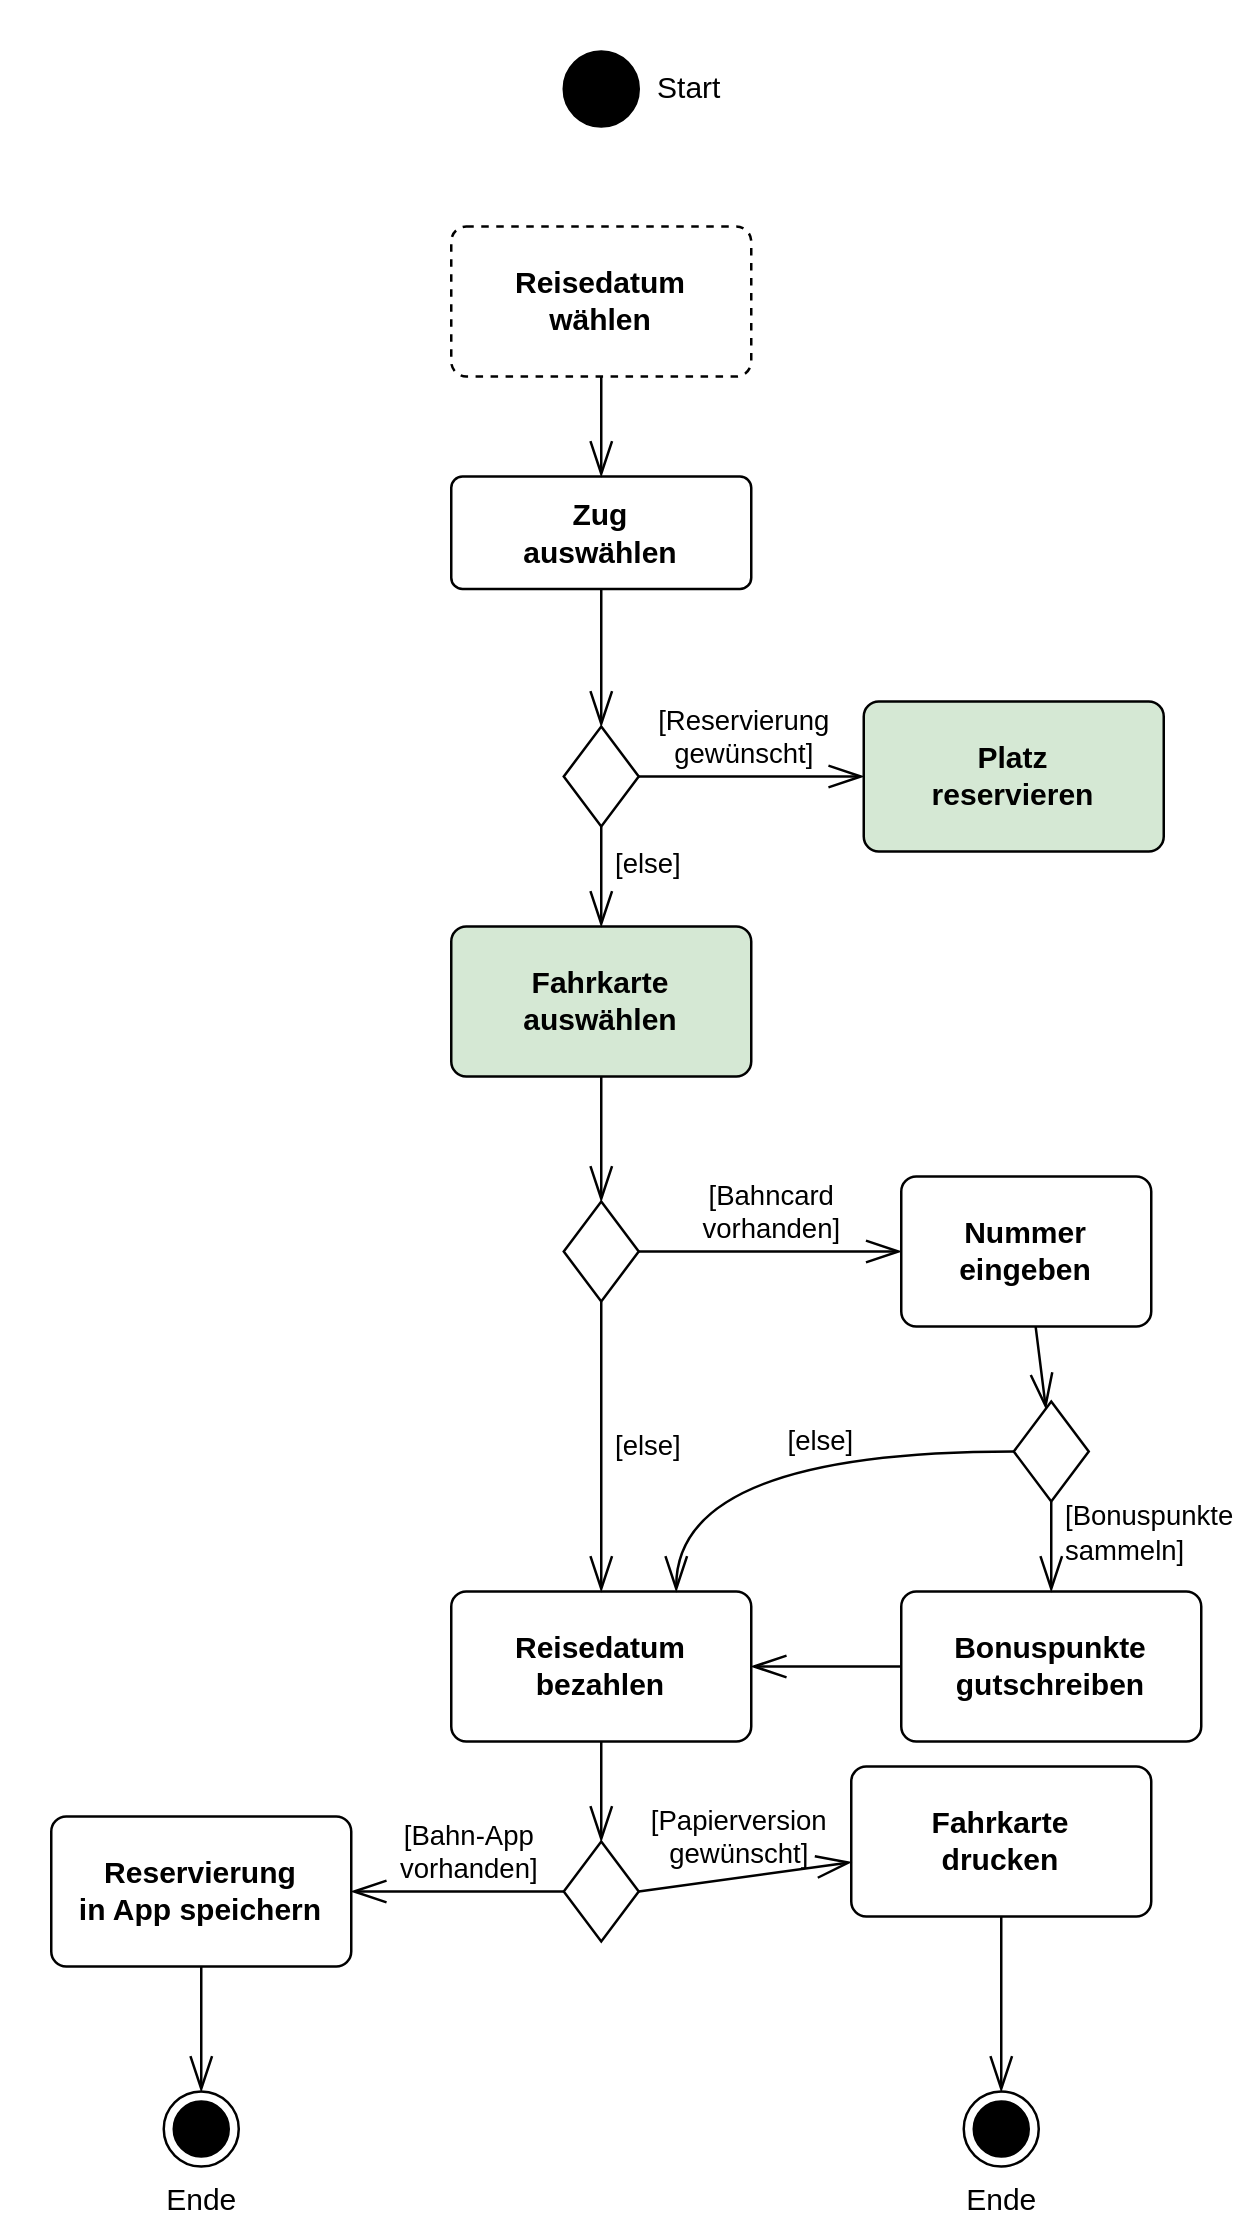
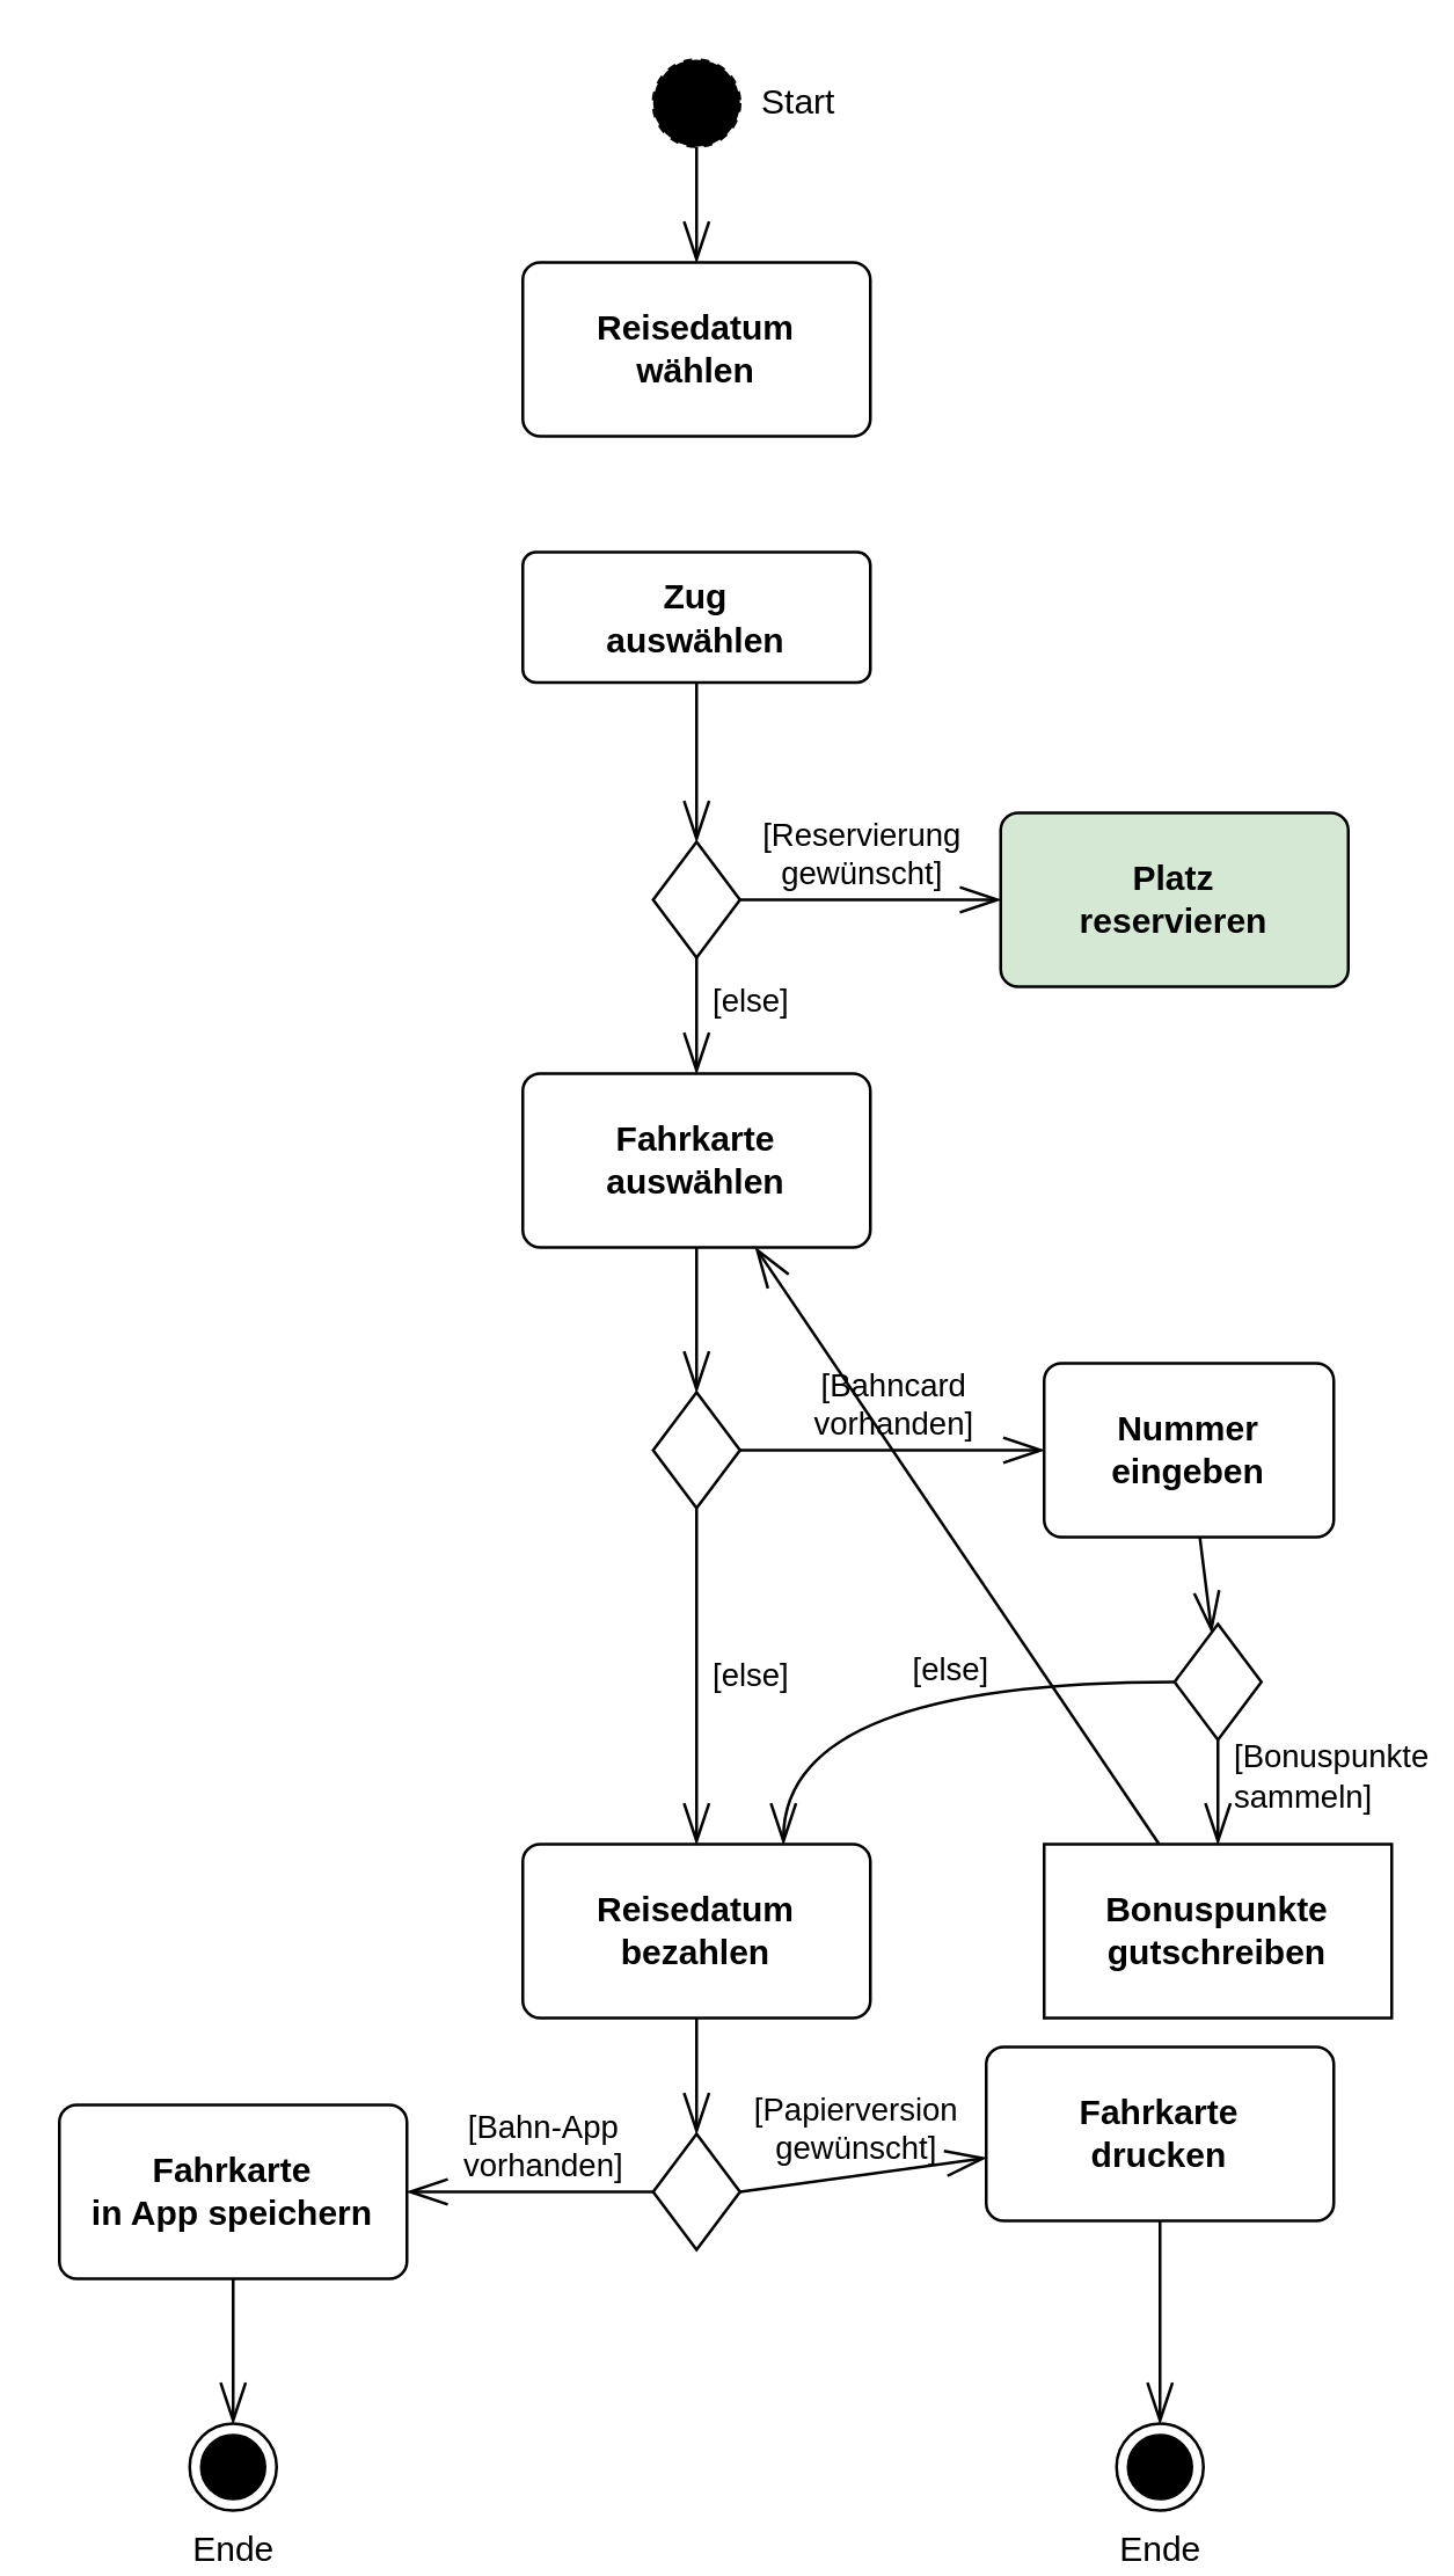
- <mxCell id="3" value="Start" style="ellipse;fillColor=strokeColor;html=1;labelPosition=right;verticalLabelPosition=middle;align=center;verticalAlign=middle;spacingLeft=10;" parent="1" vertex="1"><mxGeometry x="225" y="20" width="30" height="30" as="geometry" /></mxCell>
+ <mxCell id="3" value="Start" style="ellipse;fillColor=strokeColor;html=1;labelPosition=right;verticalLabelPosition=middle;align=center;verticalAlign=middle;spacingLeft=10;dashed=1;" parent="1" vertex="1"><mxGeometry x="225" y="20" width="30" height="30" as="geometry" /></mxCell>
+ <mxCell id="9" value="" style="endArrow=openThin;html=1;rounded=0;endFill=0;endSize=12;entryX=0.5;entryY=0;entryDx=0;entryDy=0;" parent="1" source="3" target="5" edge="1"><mxGeometry width="50" height="50" relative="1" as="geometry"><mxPoint x="390" y="230" as="sourcePoint" /><mxPoint x="150" y="200" as="targetPoint" /></mxGeometry></mxCell>
- <mxCell id="5" value="&lt;div&gt;Reisedatum&lt;/div&gt;&lt;div&gt;wählen&lt;/div&gt;" style="rounded=1;whiteSpace=wrap;html=1;arcSize=10;fontStyle=1;dashed=1;" parent="1" vertex="1"><mxGeometry x="180" y="90" width="120" height="60" as="geometry" /></mxCell>
+ <mxCell id="5" value="&lt;div&gt;Reisedatum&lt;/div&gt;&lt;div&gt;wählen&lt;/div&gt;" style="rounded=1;whiteSpace=wrap;html=1;arcSize=10;fontStyle=1" parent="1" vertex="1"><mxGeometry x="180" y="90" width="120" height="60" as="geometry" /></mxCell>
- <mxCell id="10" value="" style="endArrow=openThin;html=1;rounded=0;endFill=0;endSize=12;entryX=0.5;entryY=0;entryDx=0;entryDy=0;exitX=0.5;exitY=1;exitDx=0;exitDy=0;" parent="1" source="5" target="6" edge="1"><mxGeometry width="50" height="50" relative="1" as="geometry"><mxPoint x="310" y="190" as="sourcePoint" /><mxPoint x="370" y="210" as="targetPoint" /></mxGeometry></mxCell>
- <mxCell id="7" value="Fahrkarte&lt;div&gt;auswählen&lt;/div&gt;" style="rounded=1;whiteSpace=wrap;html=1;arcSize=10;fontStyle=1;fillColor=#d5e8d4;" parent="1" vertex="1"><mxGeometry x="180" y="370" width="120" height="60" as="geometry" /></mxCell>
+ <mxCell id="7" value="Fahrkarte&lt;div&gt;auswählen&lt;/div&gt;" style="rounded=1;whiteSpace=wrap;html=1;arcSize=10;fontStyle=1" parent="1" vertex="1"><mxGeometry x="180" y="370" width="120" height="60" as="geometry" /></mxCell>
- <mxCell id="28" value="" style="endArrow=openThin;html=1;rounded=0;endFill=0;endSize=12;entryX=1;entryY=0.5;entryDx=0;entryDy=0;" parent="1" source="27" target="14" edge="1"><mxGeometry width="50" height="50" relative="1" as="geometry"><mxPoint x="-55" y="426" as="sourcePoint" /><mxPoint x="445" y="676" as="targetPoint" /></mxGeometry></mxCell>
+ <mxCell id="28" value="" style="endArrow=openThin;html=1;rounded=0;endFill=0;endSize=12;" parent="1" source="27" target="7" edge="1"><mxGeometry width="50" height="50" relative="1" as="geometry"><mxPoint x="-55" y="426" as="sourcePoint" /><mxPoint x="445" y="676" as="targetPoint" /></mxGeometry></mxCell>
- <mxCell id="27" value="Bonuspunkte&lt;br&gt;gutschreiben" style="rounded=1;whiteSpace=wrap;html=1;arcSize=10;fontStyle=1" parent="1" vertex="1"><mxGeometry x="360" y="636" width="120" height="60" as="geometry" /></mxCell>
+ <mxCell id="27" value="Bonuspunkte&lt;br&gt;gutschreiben" style="whiteSpace=wrap;html=1;arcSize=10;fontStyle=1;rounded=0;" parent="1" vertex="1"><mxGeometry x="360" y="636" width="120" height="60" as="geometry" /></mxCell>
- <mxCell id="16" value="Reservierung&lt;div&gt;in App speichern&lt;br&gt;&lt;/div&gt;" style="rounded=1;whiteSpace=wrap;html=1;arcSize=10;fontStyle=1" parent="1" vertex="1"><mxGeometry x="20" y="726" width="120" height="60" as="geometry" /></mxCell>
+ <mxCell id="16" value="Fahrkarte&lt;div&gt;in App speichern&lt;br&gt;&lt;/div&gt;" style="rounded=1;whiteSpace=wrap;html=1;arcSize=10;fontStyle=1" parent="1" vertex="1"><mxGeometry x="20" y="726" width="120" height="60" as="geometry" /></mxCell>
